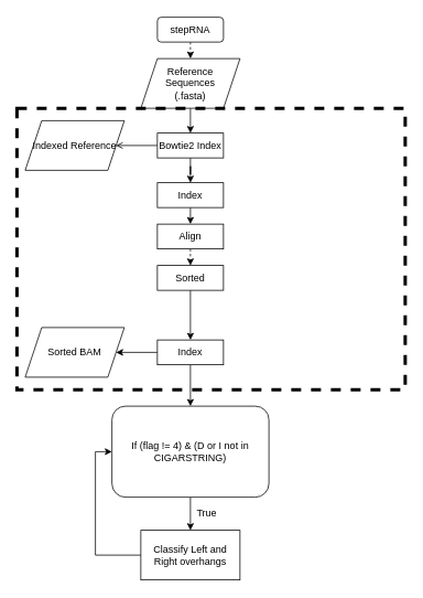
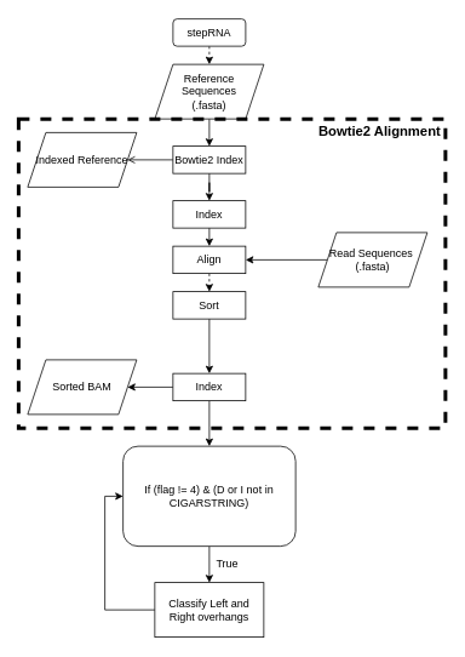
+ <mxCell id="32" value="&lt;b&gt;&lt;font style=&quot;font-size: 15px&quot;&gt;Bowtie2 Alignment&lt;/font&gt;&lt;/b&gt;" style="text;html=1;strokeColor=none;fillColor=none;align=right;verticalAlign=middle;whiteSpace=wrap;rounded=0;shadow=0;dashed=1;" vertex="1" parent="1"><mxGeometry x="333" y="130" width="154" height="25" as="geometry" /></mxCell>
+ <mxCell id="21" style="edgeStyle=orthogonalEdgeStyle;rounded=0;orthogonalLoop=1;jettySize=auto;html=1;entryX=1;entryY=0.5;entryDx=0;entryDy=0;" edge="1" parent="1" source="22" target="14"><mxGeometry relative="1" as="geometry" /></mxCell>
+ <mxCell id="22" value="Read Sequences&amp;nbsp;&lt;br&gt;(.fasta)" style="shape=parallelogram;perimeter=parallelogramPerimeter;whiteSpace=wrap;html=1;fixedSize=1;" vertex="1" parent="1"><mxGeometry x="350" y="255" width="120" height="60" as="geometry" /></mxCell>
- <mxCell id="16" value="Sorted" style="rounded=0;whiteSpace=wrap;html=1;" vertex="1" parent="1"><mxGeometry x="190" y="320" width="80" height="30" as="geometry" /></mxCell>
+ <mxCell id="16" value="Sort" style="rounded=0;whiteSpace=wrap;html=1;" vertex="1" parent="1"><mxGeometry x="190" y="320" width="80" height="30" as="geometry" /></mxCell>
